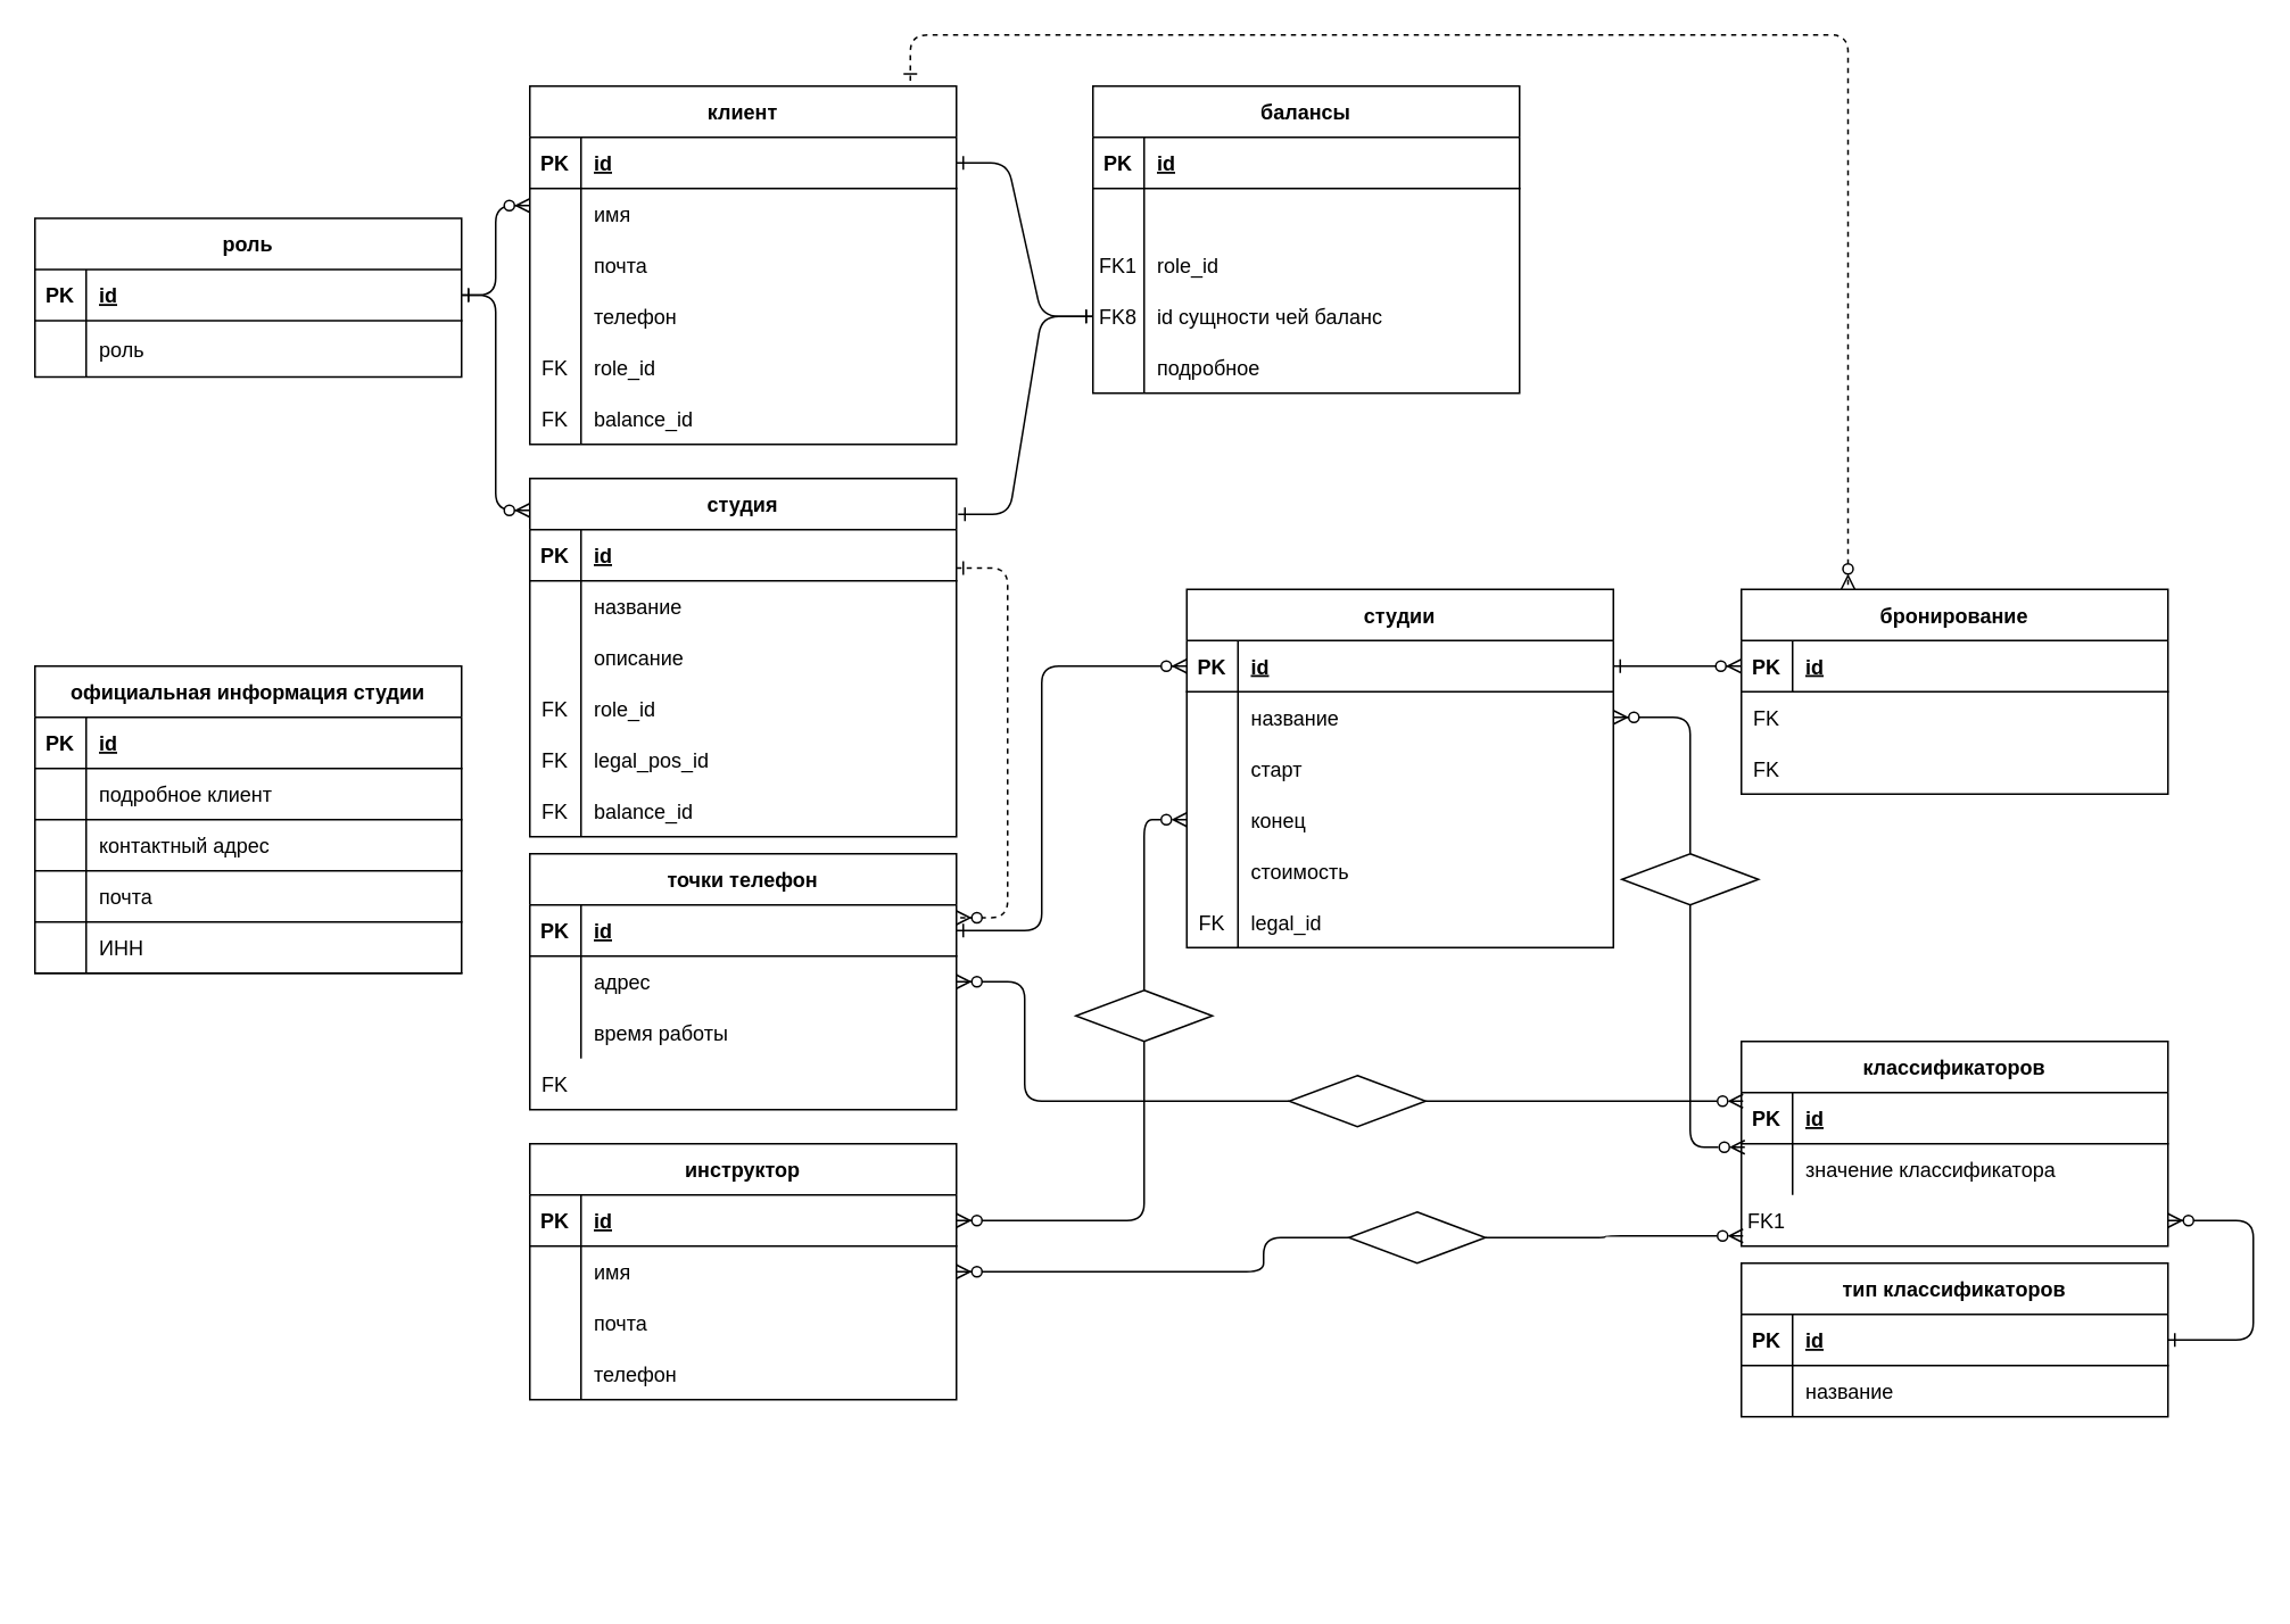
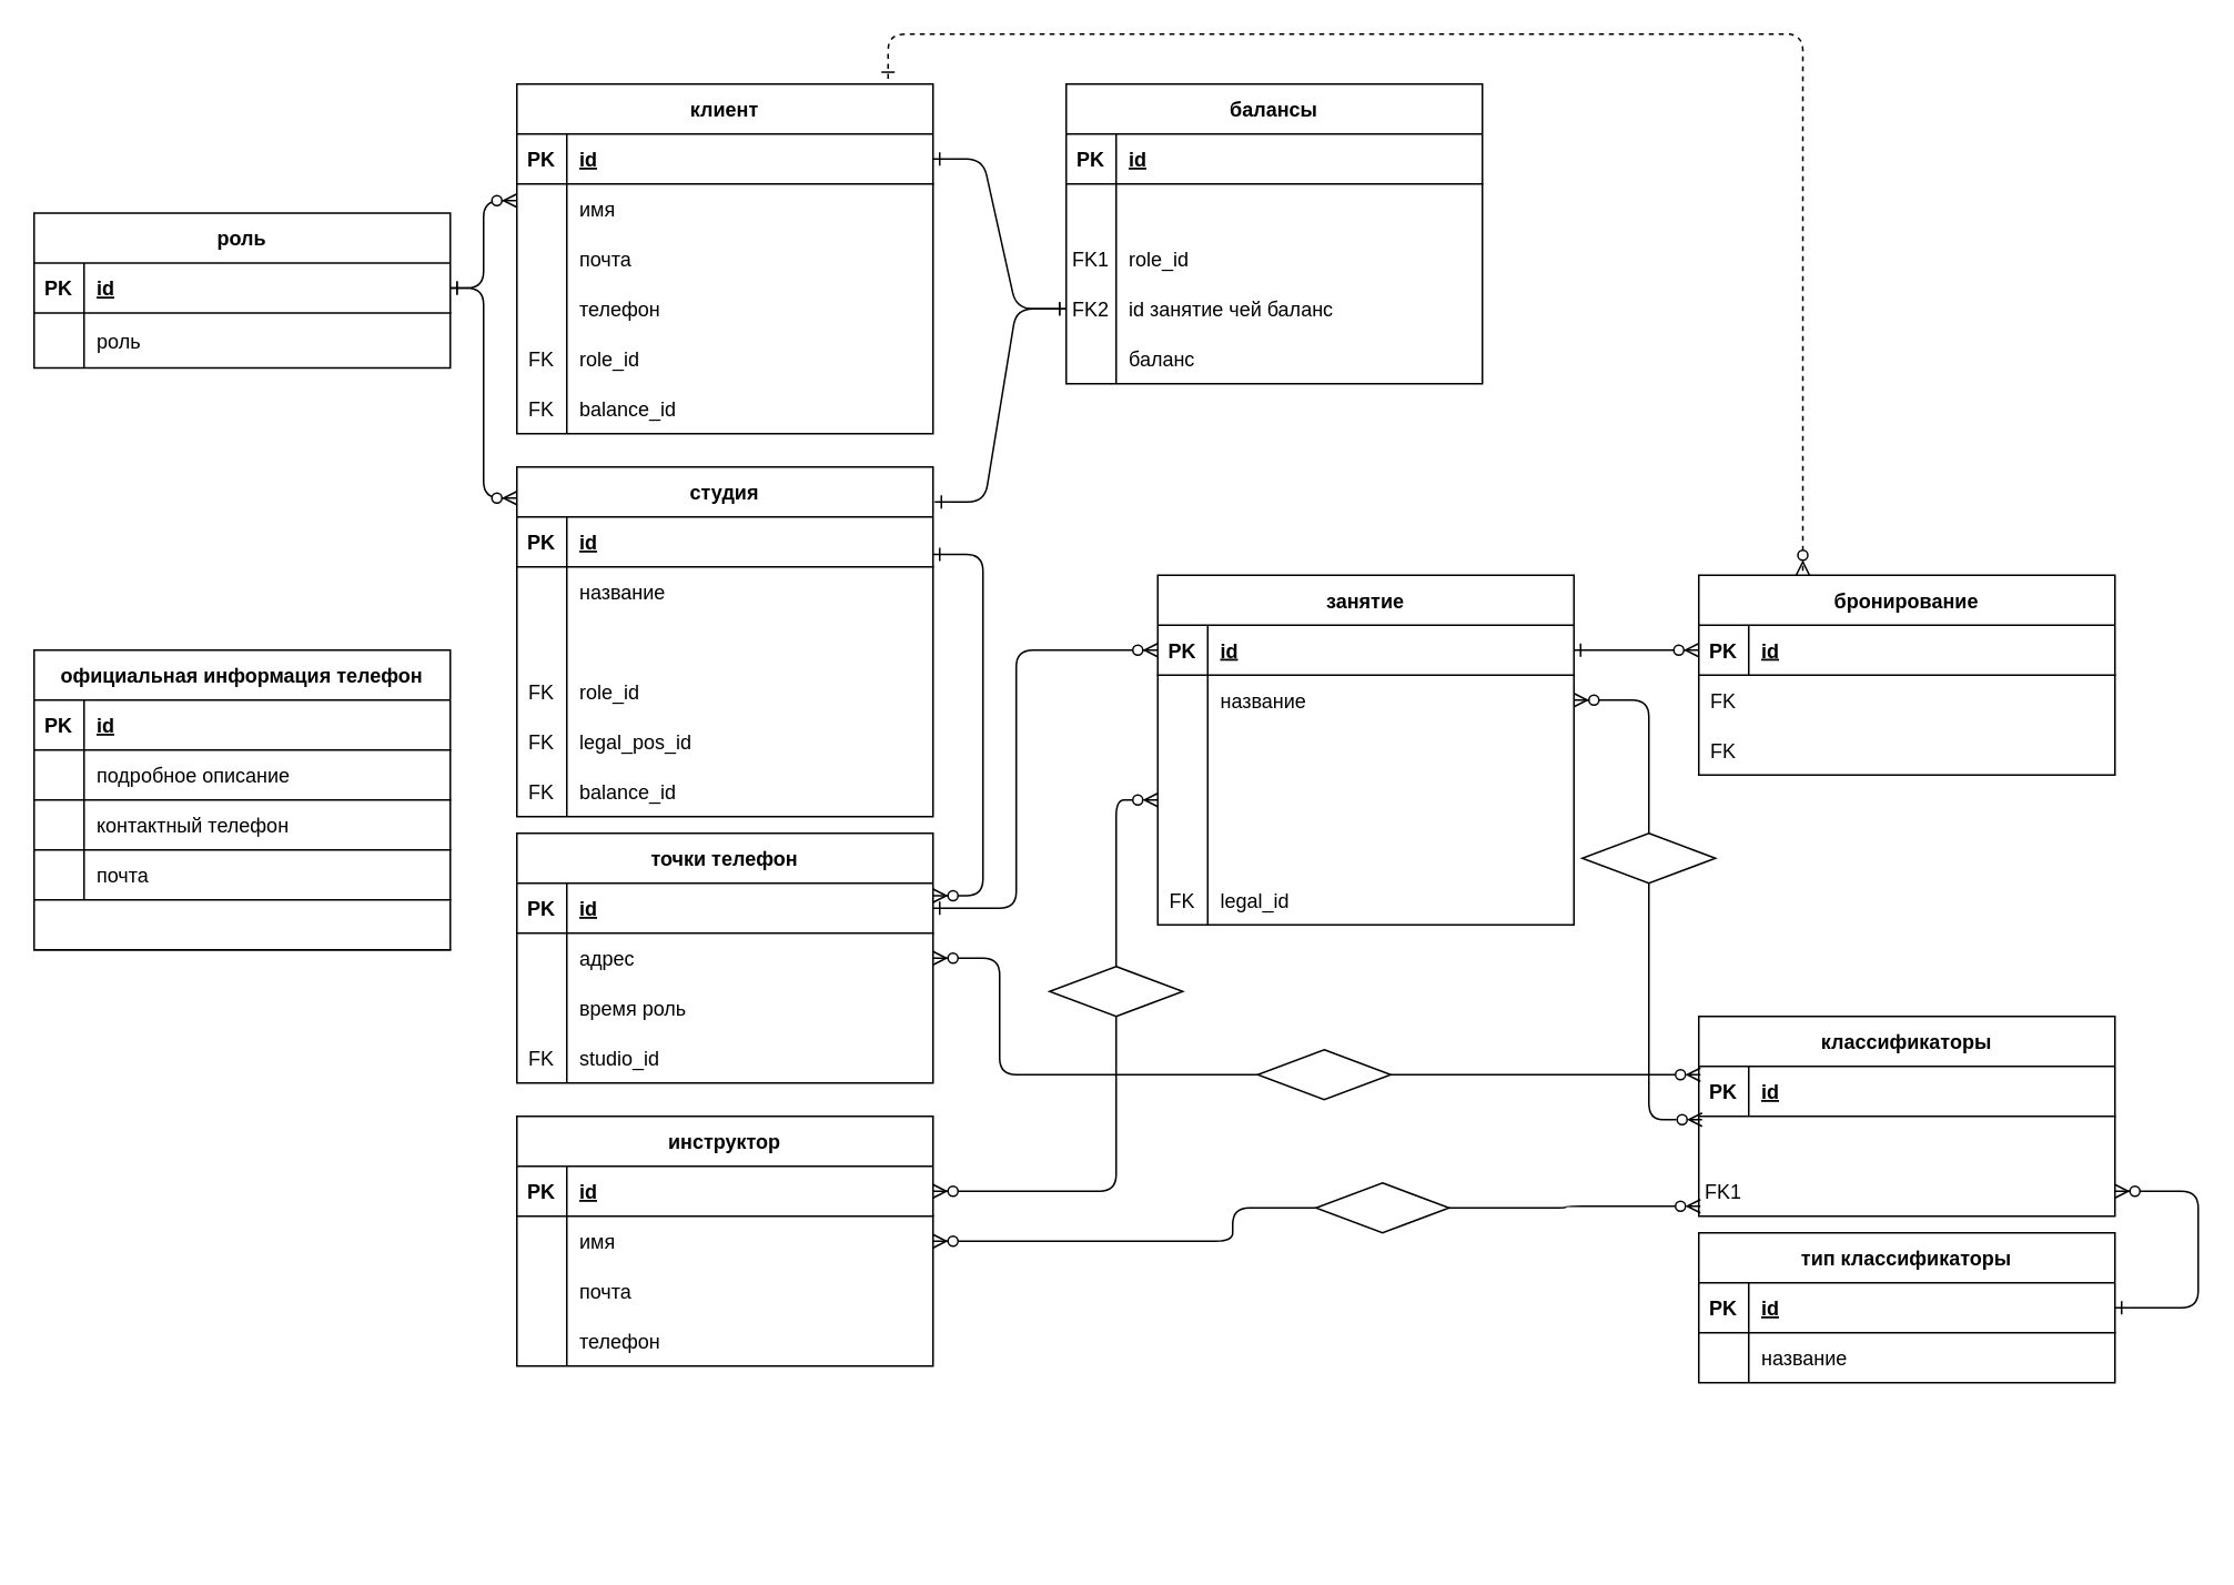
- <mxCell id="14" value="FK8" style="shape=partialRectangle;overflow=hidden;connectable=0;fillColor=none;top=0;left=0;bottom=0;right=0;" parent="13" vertex="1"><mxGeometry width="30" height="30" as="geometry"><mxRectangle width="30" height="30" as="alternateBounds" /></mxGeometry></mxCell>
+ <mxCell id="14" value="FK2" style="shape=partialRectangle;overflow=hidden;connectable=0;fillColor=none;top=0;left=0;bottom=0;right=0;" parent="13" vertex="1"><mxGeometry width="30" height="30" as="geometry"><mxRectangle width="30" height="30" as="alternateBounds" /></mxGeometry></mxCell>
- <mxCell id="15" value="id сущности чей баланс" style="shape=partialRectangle;overflow=hidden;connectable=0;fillColor=none;top=0;left=0;bottom=0;right=0;align=left;spacingLeft=6;" parent="13" vertex="1"><mxGeometry x="30" width="220" height="30" as="geometry"><mxRectangle width="220" height="30" as="alternateBounds" /></mxGeometry></mxCell>
+ <mxCell id="15" value="id занятие чей баланс" style="shape=partialRectangle;overflow=hidden;connectable=0;fillColor=none;top=0;left=0;bottom=0;right=0;align=left;spacingLeft=6;" parent="13" vertex="1"><mxGeometry x="30" width="220" height="30" as="geometry"><mxRectangle width="220" height="30" as="alternateBounds" /></mxGeometry></mxCell>
- <mxCell id="18" value="подробное" style="shape=partialRectangle;overflow=hidden;connectable=0;fillColor=none;top=0;left=0;bottom=0;right=0;align=left;spacingLeft=6;" parent="16" vertex="1"><mxGeometry x="30" width="220" height="30" as="geometry"><mxRectangle width="220" height="30" as="alternateBounds" /></mxGeometry></mxCell>
+ <mxCell id="18" value="баланс" style="shape=partialRectangle;overflow=hidden;connectable=0;fillColor=none;top=0;left=0;bottom=0;right=0;align=left;spacingLeft=6;" parent="16" vertex="1"><mxGeometry x="30" width="220" height="30" as="geometry"><mxRectangle width="220" height="30" as="alternateBounds" /></mxGeometry></mxCell>
- <mxCell id="88" value="студии" style="shape=table;startSize=30;container=1;collapsible=1;childLayout=tableLayout;fixedRows=1;rowLines=0;fontStyle=1;align=center;resizeLast=1;" parent="1" vertex="1"><mxGeometry x="695" y="345" width="250" height="210" as="geometry" /></mxCell>
+ <mxCell id="88" value="занятие" style="shape=table;startSize=30;container=1;collapsible=1;childLayout=tableLayout;fixedRows=1;rowLines=0;fontStyle=1;align=center;resizeLast=1;" parent="1" vertex="1"><mxGeometry x="695" y="345" width="250" height="210" as="geometry" /></mxCell>
- <mxCell id="47" value="описание" style="shape=partialRectangle;overflow=hidden;connectable=0;fillColor=none;top=0;left=0;bottom=0;right=0;align=left;spacingLeft=6;fontStyle=0;" parent="45" vertex="1"><mxGeometry x="30" width="220" height="30" as="geometry"><mxRectangle width="220" height="30" as="alternateBounds" /></mxGeometry></mxCell>
- <mxCell id="58" value="официальная информация студии" style="shape=table;startSize=30;container=1;collapsible=1;childLayout=tableLayout;fixedRows=1;rowLines=0;fontStyle=1;align=center;resizeLast=1;" parent="1" vertex="1"><mxGeometry x="20" y="390" width="250" height="180" as="geometry" /></mxCell>
+ <mxCell id="58" value="официальная информация телефон" style="shape=table;startSize=30;container=1;collapsible=1;childLayout=tableLayout;fixedRows=1;rowLines=0;fontStyle=1;align=center;resizeLast=1;" parent="1" vertex="1"><mxGeometry x="20" y="390" width="250" height="180" as="geometry" /></mxCell>
- <mxCell id="87" value="" style="edgeStyle=elbowEdgeStyle;endArrow=ERzeroToMany;startArrow=ERone;endFill=1;startFill=0;entryX=1;entryY=0.25;entryDx=0;entryDy=0;exitX=1;exitY=0.25;exitDx=0;exitDy=0;jumpSize=6;shadow=0;strokeWidth=1;rounded=1;strokeColor=default;dashed=1;" parent="1" source="38" target="74" edge="1"><mxGeometry width="100" height="100" relative="1" as="geometry"><mxPoint x="900" y="275" as="sourcePoint" /><mxPoint x="900" y="135" as="targetPoint" /><Array as="points"><mxPoint x="590" y="430" /><mxPoint x="610" y="340" /></Array></mxGeometry></mxCell>
+ <mxCell id="87" value="" style="edgeStyle=elbowEdgeStyle;endArrow=ERzeroToMany;startArrow=ERone;endFill=1;startFill=0;entryX=1;entryY=0.25;entryDx=0;entryDy=0;exitX=1;exitY=0.25;exitDx=0;exitDy=0;jumpSize=6;shadow=0;strokeWidth=1;rounded=1;strokeColor=default;" parent="1" source="38" target="74" edge="1"><mxGeometry width="100" height="100" relative="1" as="geometry"><mxPoint x="900" y="275" as="sourcePoint" /><mxPoint x="900" y="135" as="targetPoint" /><Array as="points"><mxPoint x="590" y="430" /><mxPoint x="610" y="340" /></Array></mxGeometry></mxCell>
- <mxCell id="97" value="старт" style="shape=partialRectangle;overflow=hidden;connectable=0;fillColor=none;top=0;left=0;bottom=0;right=0;align=left;spacingLeft=6;fontStyle=0;" parent="95" vertex="1"><mxGeometry x="30" width="220" height="30" as="geometry"><mxRectangle width="220" height="30" as="alternateBounds" /></mxGeometry></mxCell>
- <mxCell id="64" value="подробное клиент" style="shape=partialRectangle;overflow=hidden;connectable=0;fillColor=none;top=0;left=0;bottom=0;right=0;align=left;spacingLeft=6;fontStyle=0;" parent="62" vertex="1"><mxGeometry x="30" width="220" height="30" as="geometry"><mxRectangle width="220" height="30" as="alternateBounds" /></mxGeometry></mxCell>
+ <mxCell id="64" value="подробное описание" style="shape=partialRectangle;overflow=hidden;connectable=0;fillColor=none;top=0;left=0;bottom=0;right=0;align=left;spacingLeft=6;fontStyle=0;" parent="62" vertex="1"><mxGeometry x="30" width="220" height="30" as="geometry"><mxRectangle width="220" height="30" as="alternateBounds" /></mxGeometry></mxCell>
- <mxCell id="100" value="конец" style="shape=partialRectangle;overflow=hidden;connectable=0;fillColor=none;top=0;left=0;bottom=0;right=0;align=left;spacingLeft=6;fontStyle=0;" parent="98" vertex="1"><mxGeometry x="30" width="220" height="30" as="geometry"><mxRectangle width="220" height="30" as="alternateBounds" /></mxGeometry></mxCell>
- <mxCell id="67" value="контактный адрес" style="shape=partialRectangle;overflow=hidden;connectable=0;fillColor=none;top=0;left=0;bottom=0;right=0;align=left;spacingLeft=6;fontStyle=0;" parent="65" vertex="1"><mxGeometry x="30" width="220" height="30" as="geometry"><mxRectangle width="220" height="30" as="alternateBounds" /></mxGeometry></mxCell>
+ <mxCell id="67" value="контактный телефон" style="shape=partialRectangle;overflow=hidden;connectable=0;fillColor=none;top=0;left=0;bottom=0;right=0;align=left;spacingLeft=6;fontStyle=0;" parent="65" vertex="1"><mxGeometry x="30" width="220" height="30" as="geometry"><mxRectangle width="220" height="30" as="alternateBounds" /></mxGeometry></mxCell>
- <mxCell id="103" value="стоимость" style="shape=partialRectangle;overflow=hidden;connectable=0;fillColor=none;top=0;left=0;bottom=0;right=0;align=left;spacingLeft=6;fontStyle=0;" parent="101" vertex="1"><mxGeometry x="30" width="220" height="30" as="geometry"><mxRectangle width="220" height="30" as="alternateBounds" /></mxGeometry></mxCell>
- <mxCell id="73" value="ИНН" style="shape=partialRectangle;overflow=hidden;connectable=0;fillColor=none;top=0;left=0;bottom=0;right=0;align=left;spacingLeft=6;fontStyle=0;" parent="71" vertex="1"><mxGeometry x="30" width="220" height="30" as="geometry"><mxRectangle width="220" height="30" as="alternateBounds" /></mxGeometry></mxCell>
- <mxCell id="83" value="время работы" style="shape=partialRectangle;overflow=hidden;connectable=0;fillColor=none;top=0;left=0;bottom=0;right=0;align=left;spacingLeft=6;fontStyle=0;" parent="81" vertex="1"><mxGeometry x="30" width="220" height="30" as="geometry"><mxRectangle width="220" height="30" as="alternateBounds" /></mxGeometry></mxCell>
+ <mxCell id="83" value="время роль" style="shape=partialRectangle;overflow=hidden;connectable=0;fillColor=none;top=0;left=0;bottom=0;right=0;align=left;spacingLeft=6;fontStyle=0;" parent="81" vertex="1"><mxGeometry x="30" width="220" height="30" as="geometry"><mxRectangle width="220" height="30" as="alternateBounds" /></mxGeometry></mxCell>
- <mxCell id="118" value="классификаторов" style="shape=table;startSize=30;container=1;collapsible=1;childLayout=tableLayout;fixedRows=1;rowLines=0;fontStyle=1;align=center;resizeLast=1;" parent="1" vertex="1"><mxGeometry x="1020" y="610" width="250" height="120" as="geometry" /></mxCell>
+ <mxCell id="118" value="классификаторы" style="shape=table;startSize=30;container=1;collapsible=1;childLayout=tableLayout;fixedRows=1;rowLines=0;fontStyle=1;align=center;resizeLast=1;" parent="1" vertex="1"><mxGeometry x="1020" y="610" width="250" height="120" as="geometry" /></mxCell>
+ <mxCell id="86" value="studio_id" style="shape=partialRectangle;overflow=hidden;connectable=0;fillColor=none;top=0;left=0;bottom=0;right=0;align=left;spacingLeft=6;fontStyle=0;" parent="84" vertex="1"><mxGeometry x="30" width="220" height="30" as="geometry"><mxRectangle width="220" height="30" as="alternateBounds" /></mxGeometry></mxCell>
- <mxCell id="124" value="значение классификатора" style="shape=partialRectangle;overflow=hidden;connectable=0;fillColor=none;top=0;left=0;bottom=0;right=0;align=left;spacingLeft=6;" parent="122" vertex="1"><mxGeometry x="30" width="220" height="30" as="geometry"><mxRectangle width="220" height="30" as="alternateBounds" /></mxGeometry></mxCell>
- <mxCell id="144" value="тип классификаторов" style="shape=table;startSize=30;container=1;collapsible=1;childLayout=tableLayout;fixedRows=1;rowLines=0;fontStyle=1;align=center;resizeLast=1;" parent="1" vertex="1"><mxGeometry x="1020" y="740" width="250" height="90" as="geometry" /></mxCell>
+ <mxCell id="144" value="тип классификаторы" style="shape=table;startSize=30;container=1;collapsible=1;childLayout=tableLayout;fixedRows=1;rowLines=0;fontStyle=1;align=center;resizeLast=1;" parent="1" vertex="1"><mxGeometry x="1020" y="740" width="250" height="90" as="geometry" /></mxCell>
